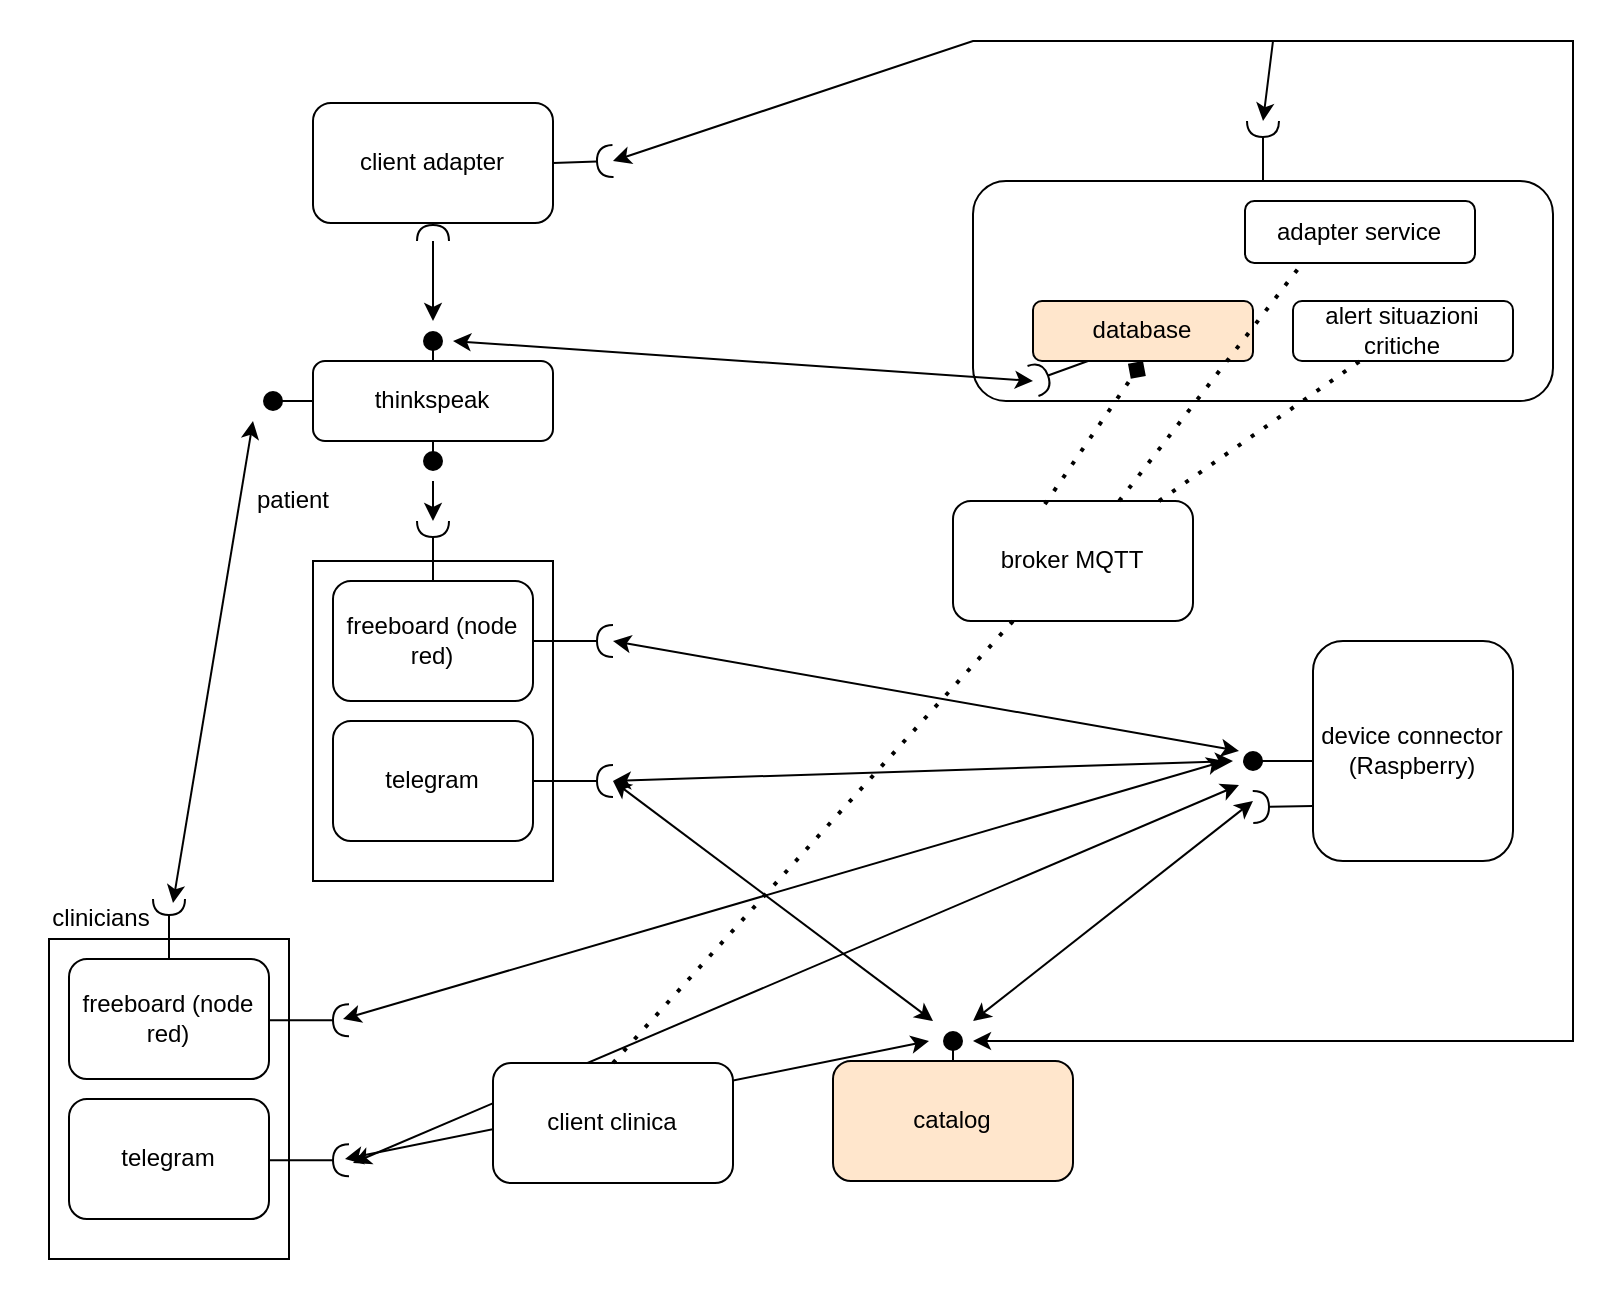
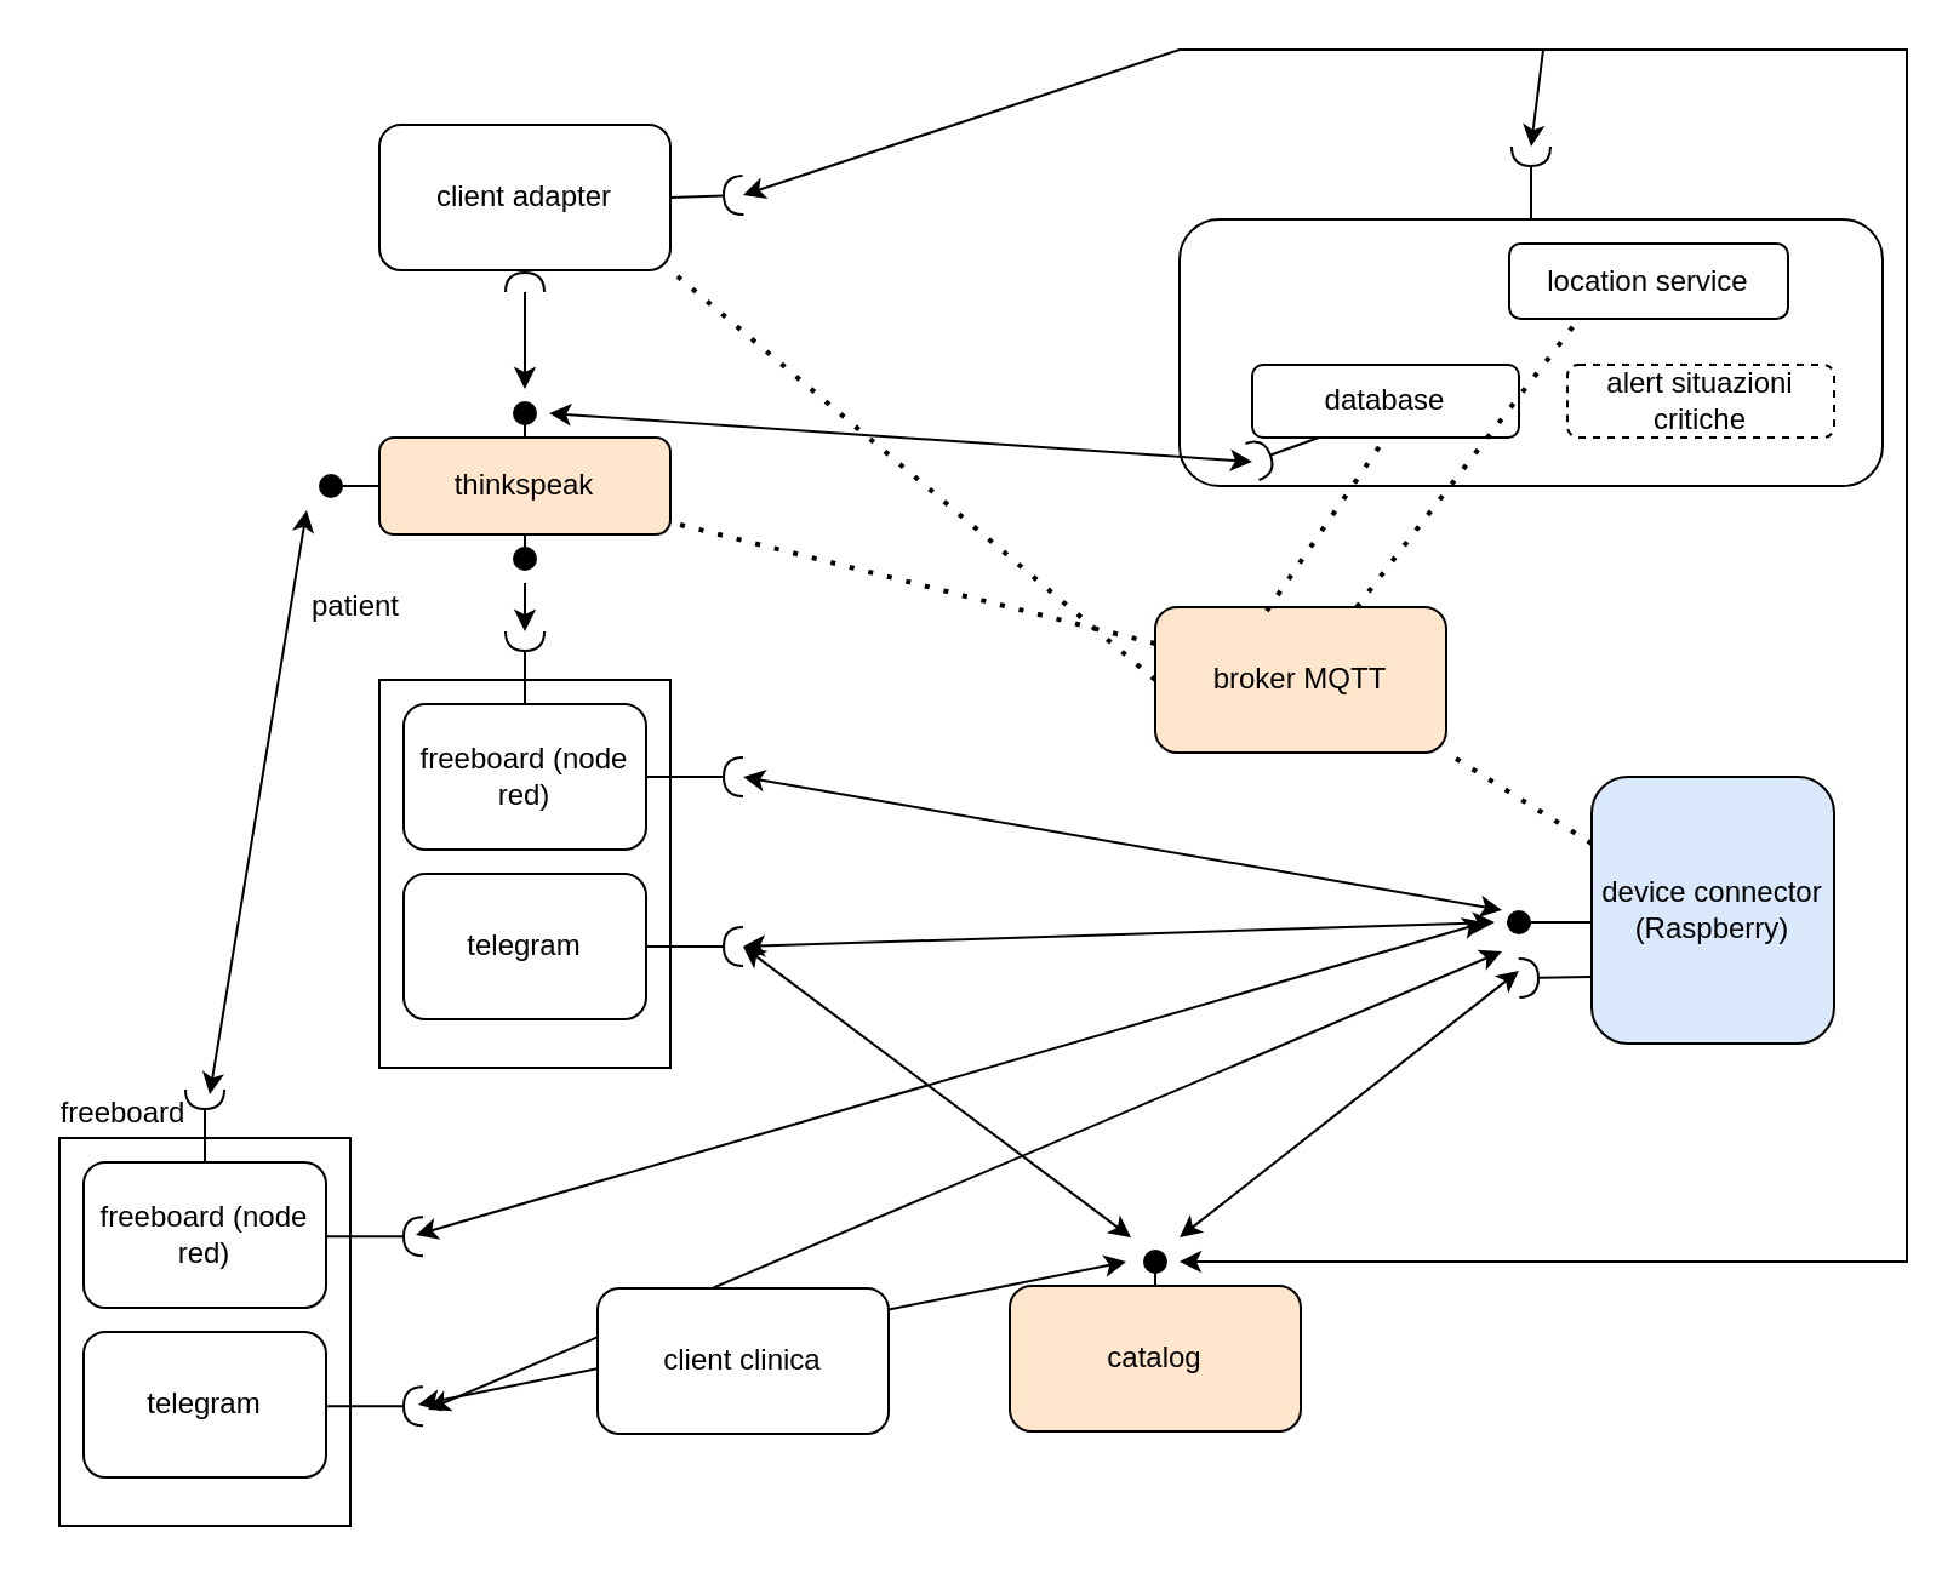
- <mxCell id="69" value="adapter service" style="rounded=1;whiteSpace=wrap;html=1;" vertex="1" parent="1"><mxGeometry x="622" y="100" width="115" height="31" as="geometry" /></mxCell>
+ <mxCell id="69" value="location service" style="rounded=1;whiteSpace=wrap;html=1;" vertex="1" parent="1"><mxGeometry x="622" y="100" width="115" height="31" as="geometry" /></mxCell>
- <mxCell id="46" value="database" style="rounded=1;whiteSpace=wrap;html=1;fillColor=#ffe6cc;" vertex="1" parent="1"><mxGeometry x="516" y="150" width="110" height="30" as="geometry" /></mxCell>
+ <mxCell id="46" value="database" style="rounded=1;whiteSpace=wrap;html=1;" vertex="1" parent="1"><mxGeometry x="516" y="150" width="110" height="30" as="geometry" /></mxCell>
- <mxCell id="48" value="alert situazioni critiche" style="rounded=1;whiteSpace=wrap;html=1;" vertex="1" parent="1"><mxGeometry x="646" y="150" width="110" height="30" as="geometry" /></mxCell>
+ <mxCell id="48" value="alert situazioni critiche" style="rounded=1;whiteSpace=wrap;html=1;dashed=1;" vertex="1" parent="1"><mxGeometry x="646" y="150" width="110" height="30" as="geometry" /></mxCell>
- <mxCell id="45" value="" style="endArrow=diamond;dashed=1;html=1;dashPattern=1 3;strokeWidth=2;rounded=0;exitX=0.383;exitY=0.027;exitDx=0;exitDy=0;exitPerimeter=0;entryX=0.5;entryY=1;entryDx=0;entryDy=0;" edge="1" parent="1" source="3" target="46"><mxGeometry width="50" height="50" relative="1" as="geometry"><mxPoint x="496" y="300" as="sourcePoint" /><mxPoint x="296" y="131" as="targetPoint" /></mxGeometry></mxCell>
+ <mxCell id="45" value="" style="endArrow=none;dashed=1;html=1;dashPattern=1 3;strokeWidth=2;rounded=0;exitX=0.383;exitY=0.027;exitDx=0;exitDy=0;exitPerimeter=0;entryX=0.5;entryY=1;entryDx=0;entryDy=0;" edge="1" parent="1" source="3" target="46"><mxGeometry width="50" height="50" relative="1" as="geometry"><mxPoint x="496" y="300" as="sourcePoint" /><mxPoint x="296" y="131" as="targetPoint" /></mxGeometry></mxCell>
- <mxCell id="33" value="thinkspeak" style="rounded=1;whiteSpace=wrap;html=1;" vertex="1" parent="1"><mxGeometry x="156" y="180" width="120" height="40" as="geometry" /></mxCell>
+ <mxCell id="33" value="thinkspeak" style="rounded=1;whiteSpace=wrap;html=1;fillColor=#ffe6cc;" vertex="1" parent="1"><mxGeometry x="156" y="180" width="120" height="40" as="geometry" /></mxCell>
- <mxCell id="50" value="" style="endArrow=none;dashed=1;html=1;dashPattern=1 3;strokeWidth=2;rounded=0;" edge="1" parent="1" source="3" target="48"><mxGeometry width="50" height="50" relative="1" as="geometry"><mxPoint x="531.96" y="261.62" as="sourcePoint" /><mxPoint x="581" y="190" as="targetPoint" /></mxGeometry></mxCell>
+ <mxCell id="50" value="" style="endArrow=none;dashed=1;html=1;dashPattern=1 3;strokeWidth=2;rounded=0;" edge="1" parent="1" source="3" target="33"><mxGeometry width="50" height="50" relative="1" as="geometry"><mxPoint x="531.96" y="261.62" as="sourcePoint" /><mxPoint x="581" y="190" as="targetPoint" /></mxGeometry></mxCell>
+ <mxCell id="5" value="" style="endArrow=none;dashed=1;html=1;dashPattern=1 3;strokeWidth=2;rounded=0;entryX=1;entryY=1;entryDx=0;entryDy=0;exitX=0;exitY=0.5;exitDx=0;exitDy=0;" edge="1" parent="1" source="3" target="4"><mxGeometry width="50" height="50" relative="1" as="geometry"><mxPoint x="366" y="270" as="sourcePoint" /><mxPoint x="416" y="220" as="targetPoint" /></mxGeometry></mxCell>
- <mxCell id="3" value="broker MQTT" style="rounded=1;whiteSpace=wrap;html=1;" vertex="1" parent="1"><mxGeometry x="476" y="250" width="120" height="60" as="geometry" /></mxCell>
+ <mxCell id="3" value="broker MQTT" style="rounded=1;whiteSpace=wrap;html=1;fillColor=#ffe6cc;" vertex="1" parent="1"><mxGeometry x="476" y="250" width="120" height="60" as="geometry" /></mxCell>
+ <mxCell id="9" value="" style="endArrow=none;dashed=1;html=1;dashPattern=1 3;strokeWidth=2;rounded=0;entryX=1;entryY=1;entryDx=0;entryDy=0;exitX=0;exitY=0.25;exitDx=0;exitDy=0;" edge="1" parent="1" source="6" target="3"><mxGeometry width="50" height="50" relative="1" as="geometry"><mxPoint x="626" y="330" as="sourcePoint" /><mxPoint x="546" y="280" as="targetPoint" /></mxGeometry></mxCell>
- <mxCell id="6" value="device connector (Raspberry)" style="rounded=1;whiteSpace=wrap;html=1;" vertex="1" parent="1"><mxGeometry x="656" y="320" width="100" height="110" as="geometry" /></mxCell>
+ <mxCell id="6" value="device connector (Raspberry)" style="rounded=1;whiteSpace=wrap;html=1;fillColor=#dae8fc;" vertex="1" parent="1"><mxGeometry x="656" y="320" width="100" height="110" as="geometry" /></mxCell>
- <mxCell id="59" value="clinicians" style="text;html=1;align=center;verticalAlign=middle;resizable=0;points=[];autosize=1;strokeColor=none;fillColor=none;" vertex="1" parent="1"><mxGeometry x="20" y="450" width="59" height="18" as="geometry" /></mxCell>
+ <mxCell id="59" value="freeboard" style="text;html=1;align=center;verticalAlign=middle;resizable=0;points=[];autosize=1;strokeColor=none;fillColor=none;" vertex="1" parent="1"><mxGeometry x="20" y="450" width="59" height="18" as="geometry" /></mxCell>
- <mxCell id="71" value="" style="endArrow=none;dashed=1;html=1;dashPattern=1 3;strokeWidth=2;rounded=0;entryX=0.25;entryY=1;entryDx=0;entryDy=0;exitX=0.5;exitY=0;exitDx=0;exitDy=0;" edge="1" parent="1" source="70" target="3"><mxGeometry width="50" height="50" relative="1" as="geometry"><mxPoint x="627" y="536" as="sourcePoint" /><mxPoint x="677" y="486" as="targetPoint" /></mxGeometry></mxCell>
